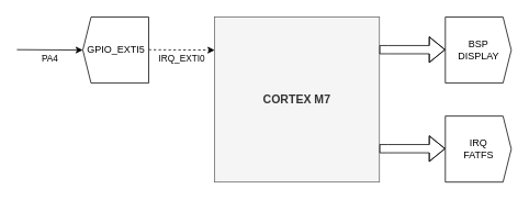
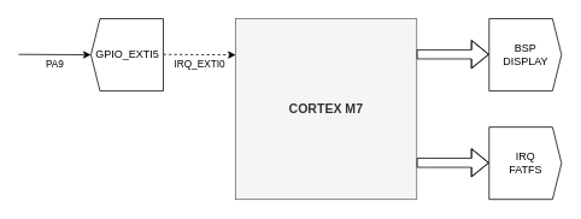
- <mxCell id="6" value="PA4" style="edgeLabel;html=1;align=center;verticalAlign=middle;resizable=0;points=[];fontFamily=Helvetica;absoluteArcSize=0;" connectable="0" vertex="1" parent="1"><mxGeometry x="59.996" y="70" as="geometry" /></mxCell>
+ <mxCell id="6" value="PA9" style="edgeLabel;html=1;align=center;verticalAlign=middle;resizable=0;points=[];fontFamily=Helvetica;absoluteArcSize=0;" connectable="0" vertex="1" parent="1"><mxGeometry x="59.996" y="70" as="geometry" /></mxCell>
